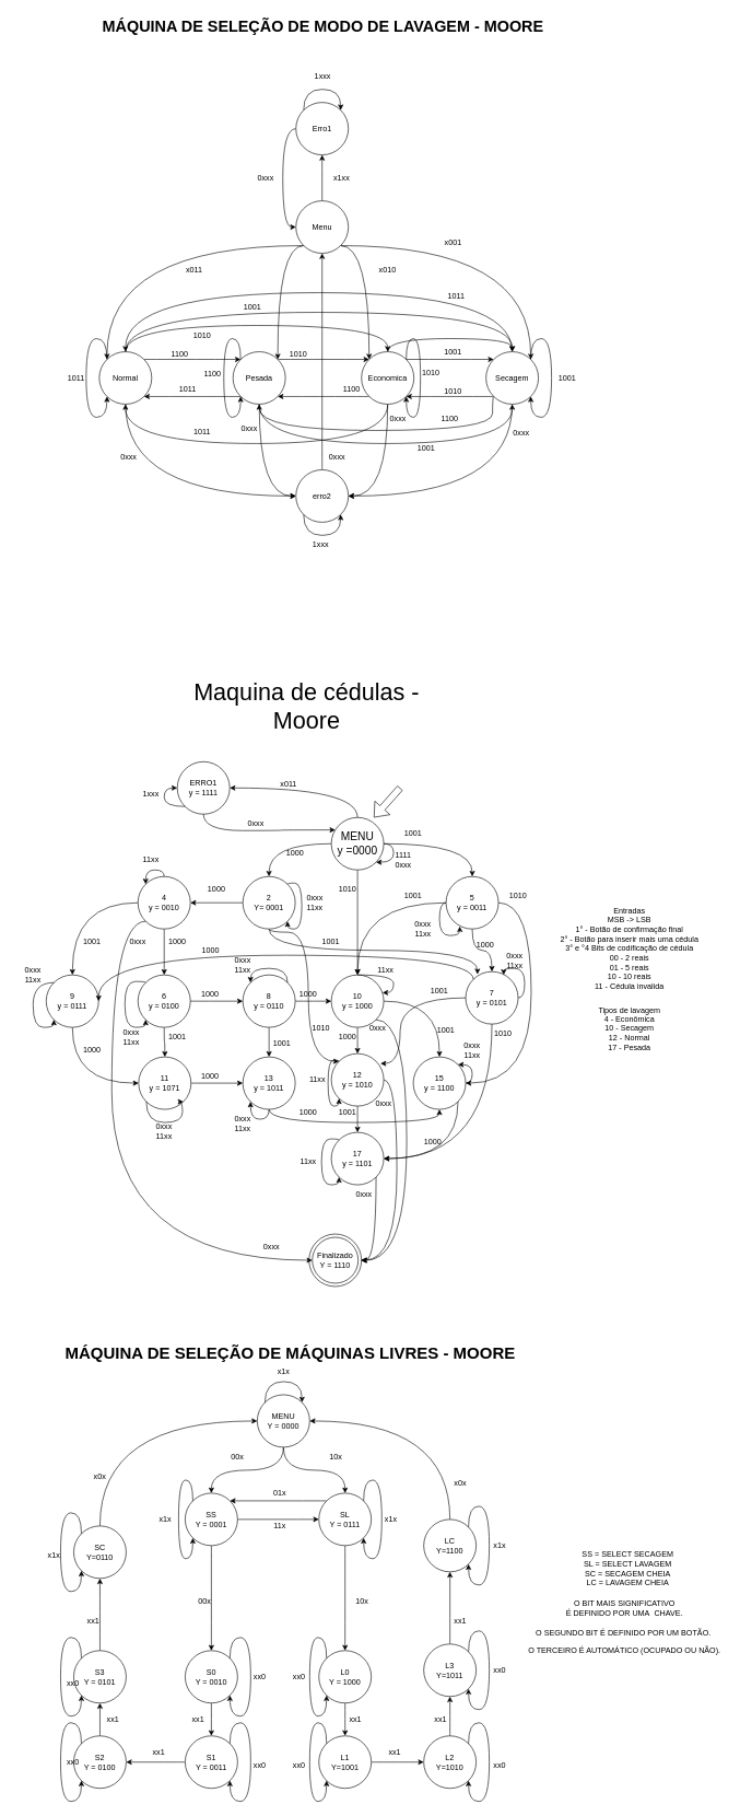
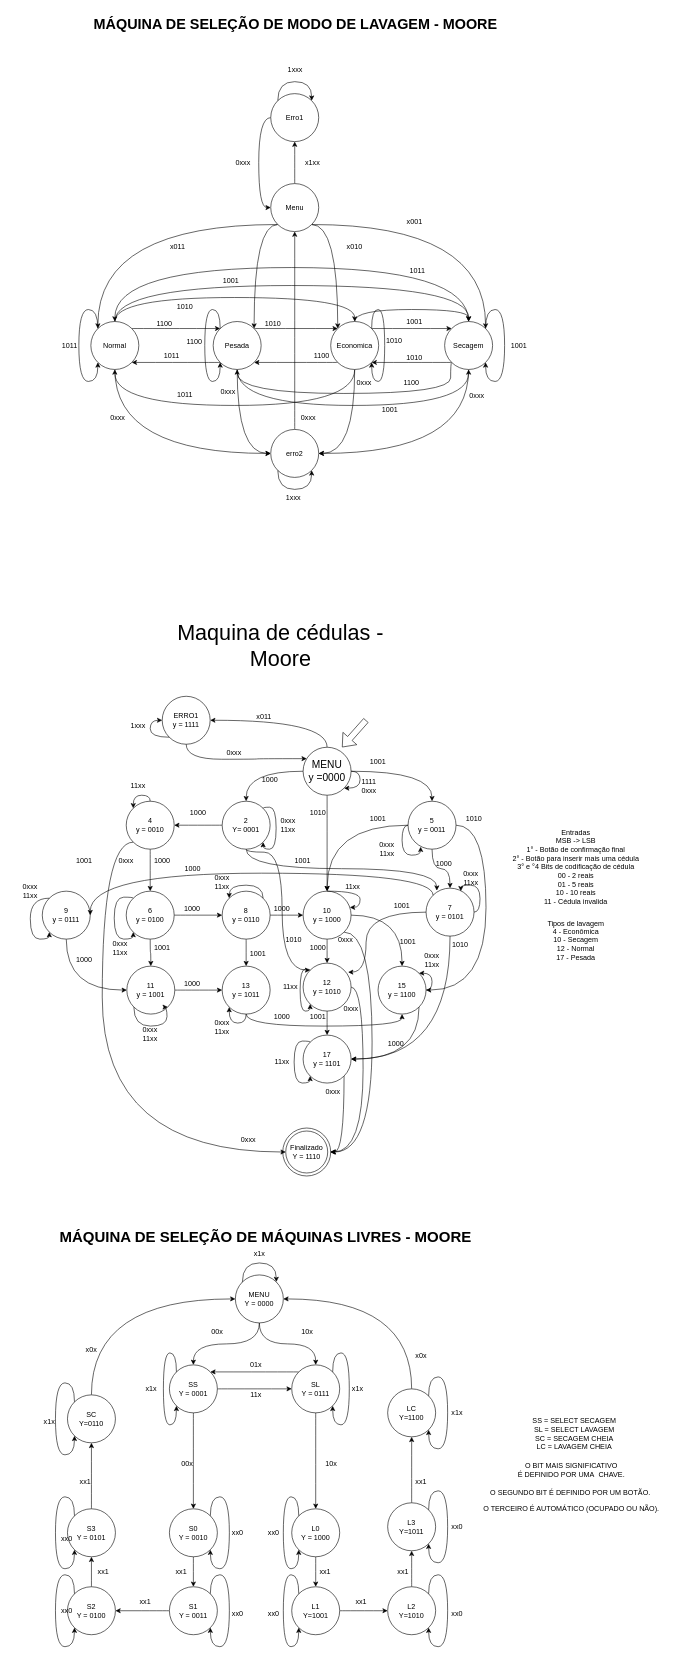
- <mxCell id="8" style="edgeStyle=orthogonalEdgeStyle;curved=1;rounded=0;orthogonalLoop=1;jettySize=auto;html=1;exitX=0;exitY=0.5;exitDx=0;exitDy=0;" parent="1" source="10" target="35" edge="1"><mxGeometry relative="1" as="geometry" /></mxCell>
- <mxCell id="33" value="11&lt;br&gt;y = 1071" style="ellipse;whiteSpace=wrap;html=1;aspect=fixed;" parent="1" vertex="1"><mxGeometry x="211" y="1610" width="80" height="80" as="geometry" /></mxCell>
+ <mxCell id="33" value="11&lt;br&gt;y = 1001" style="ellipse;whiteSpace=wrap;html=1;aspect=fixed;" parent="1" vertex="1"><mxGeometry x="211" y="1610" width="80" height="80" as="geometry" /></mxCell>
